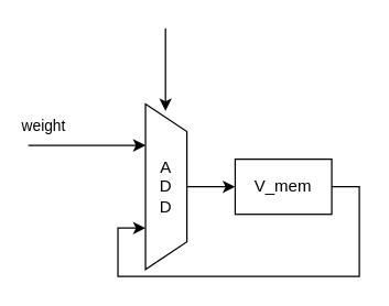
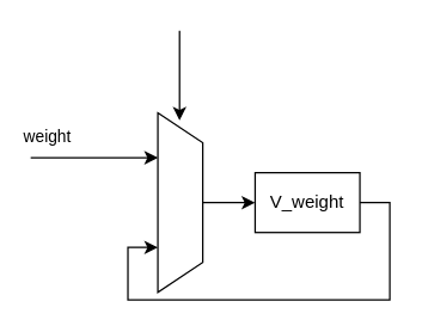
- <mxCell id="4" value="&lt;div&gt;A&lt;/div&gt;&lt;div&gt;D&lt;/div&gt;&lt;div&gt;D&lt;br&gt;&lt;/div&gt;" style="text;html=1;align=center;verticalAlign=middle;whiteSpace=wrap;rounded=0;" vertex="1" parent="1"><mxGeometry x="90" y="120" width="60" height="30" as="geometry" /></mxCell>
- <mxCell id="6" value="V_mem" style="rounded=0;whiteSpace=wrap;html=1;" vertex="1" parent="1"><mxGeometry x="170" y="115" width="70" height="40" as="geometry" /></mxCell>
+ <mxCell id="6" value="V_weight" style="rounded=0;whiteSpace=wrap;html=1;" vertex="1" parent="1"><mxGeometry x="170" y="115" width="70" height="40" as="geometry" /></mxCell>
